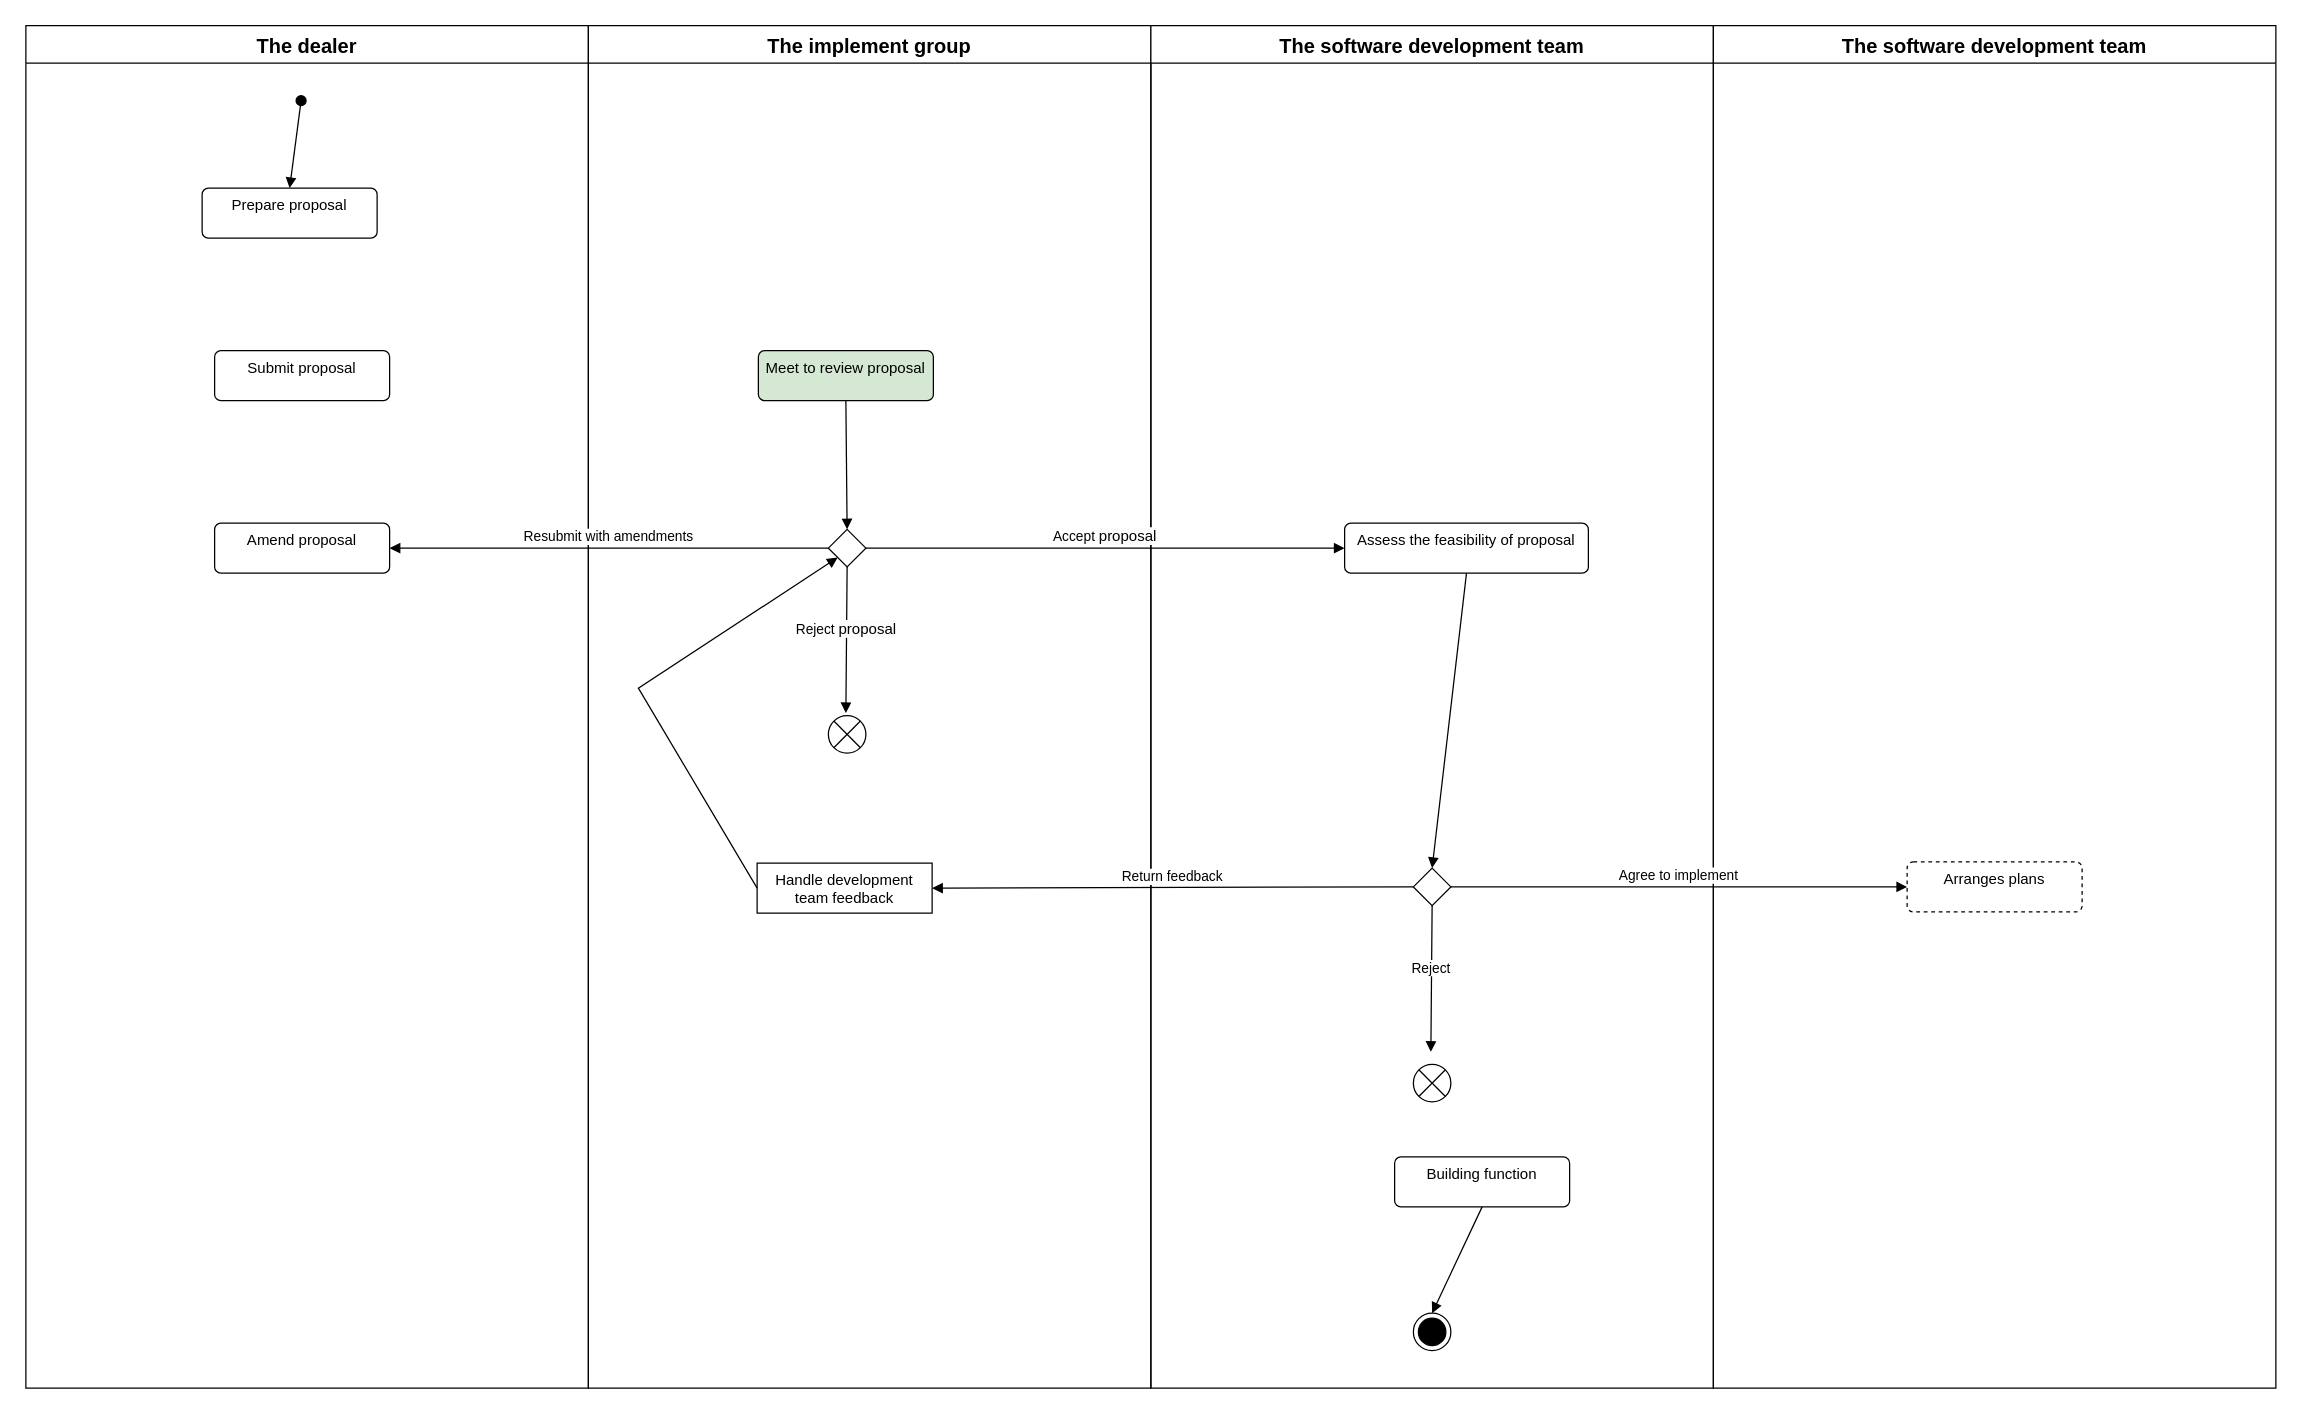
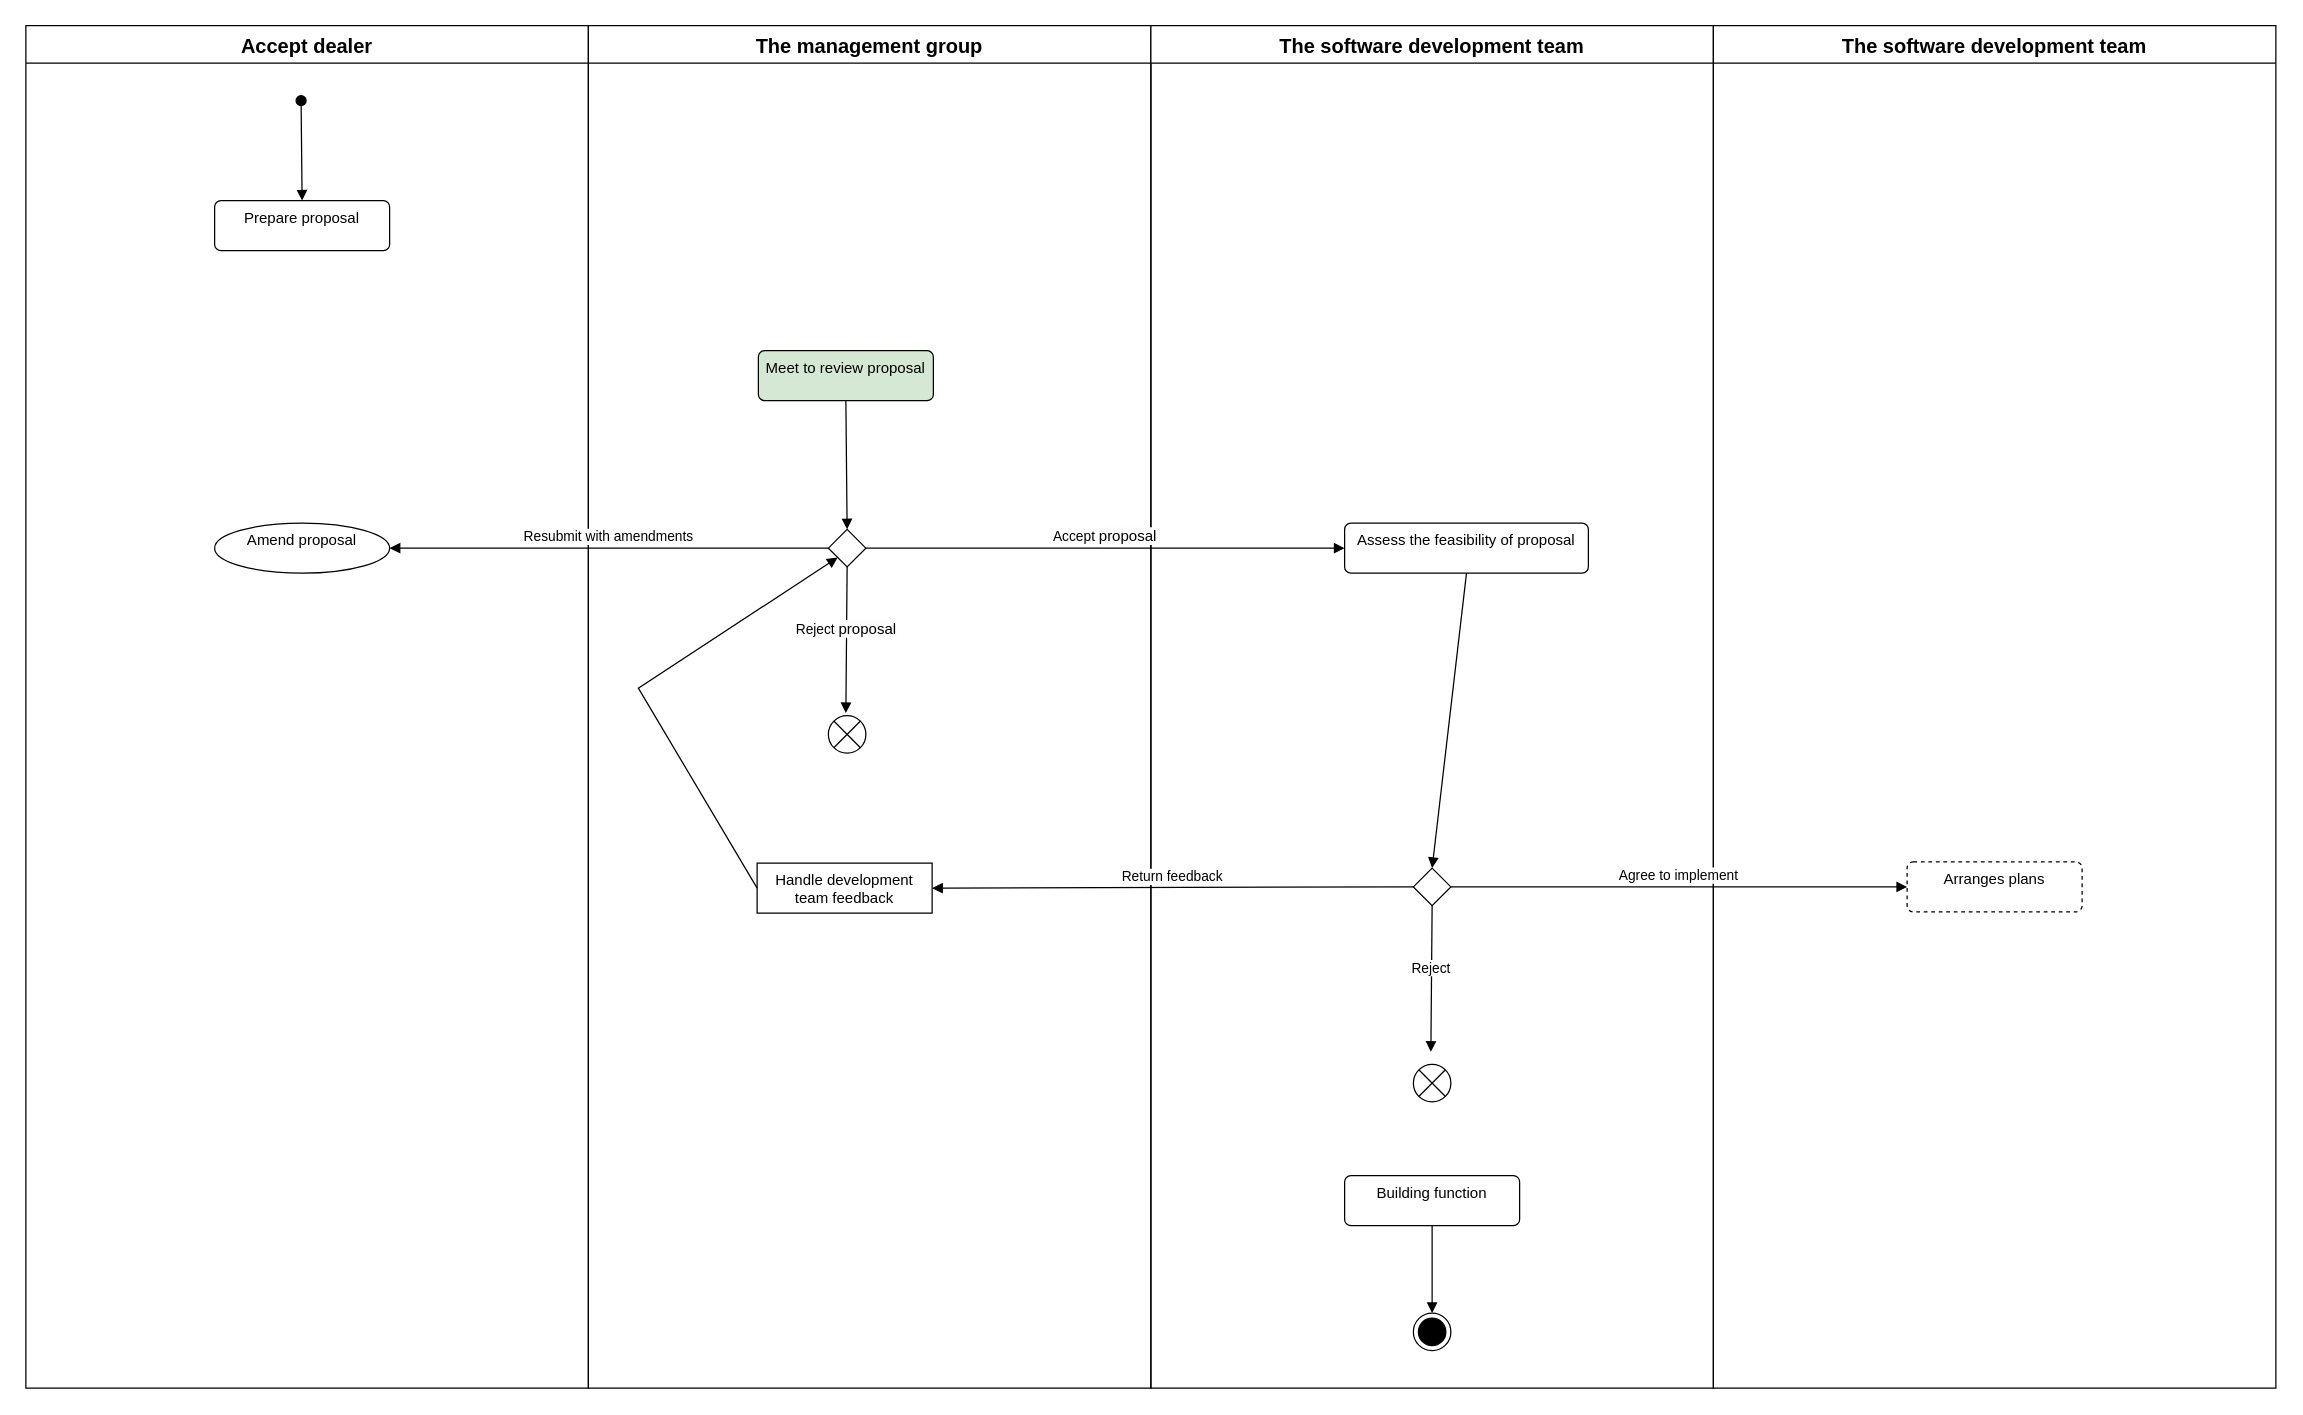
- <mxCell id="3" value="&lt;div&gt;&lt;span style=&quot;font-size: 12pt; font-family: Arial;&quot;&gt;The dealer&lt;/span&gt;&lt;/div&gt;" style="swimlane;fontStyle=1;align=center;verticalAlign=top;childLayout=stackLayout;horizontal=1;startSize=30;horizontalStack=0;resizeParent=1;resizeParentMax=0;resizeLast=0;collapsible=0;marginBottom=0;html=1;whiteSpace=wrap;movable=0;resizable=0;rotatable=0;deletable=0;editable=0;locked=1;connectable=0;" parent="1" vertex="1"><mxGeometry x="20" y="20" width="450" height="1090" as="geometry" /></mxCell>
+ <mxCell id="3" value="&lt;div&gt;&lt;span style=&quot;font-size: 12pt; font-family: Arial;&quot;&gt;Accept dealer&lt;/span&gt;&lt;/div&gt;" style="swimlane;fontStyle=1;align=center;verticalAlign=top;childLayout=stackLayout;horizontal=1;startSize=30;horizontalStack=0;resizeParent=1;resizeParentMax=0;resizeLast=0;collapsible=0;marginBottom=0;html=1;whiteSpace=wrap;movable=0;resizable=0;rotatable=0;deletable=0;editable=0;locked=1;connectable=0;" parent="1" vertex="1"><mxGeometry x="20" y="20" width="450" height="1090" as="geometry" /></mxCell>
- <mxCell id="4" value="&lt;div&gt;&lt;span style=&quot;font-size: 12pt; font-family: Arial;&quot;&gt;The implement group&lt;/span&gt;&lt;/div&gt;" style="swimlane;fontStyle=1;align=center;verticalAlign=top;childLayout=stackLayout;horizontal=1;startSize=30;horizontalStack=0;resizeParent=1;resizeParentMax=0;resizeLast=0;collapsible=0;marginBottom=0;html=1;whiteSpace=wrap;movable=0;resizable=0;rotatable=0;deletable=0;editable=0;locked=1;connectable=0;" parent="1" vertex="1"><mxGeometry x="470" y="20" width="450" height="1090" as="geometry" /></mxCell>
+ <mxCell id="4" value="&lt;div&gt;&lt;span style=&quot;font-size: 12pt; font-family: Arial;&quot;&gt;The management group&lt;/span&gt;&lt;/div&gt;" style="swimlane;fontStyle=1;align=center;verticalAlign=top;childLayout=stackLayout;horizontal=1;startSize=30;horizontalStack=0;resizeParent=1;resizeParentMax=0;resizeLast=0;collapsible=0;marginBottom=0;html=1;whiteSpace=wrap;movable=0;resizable=0;rotatable=0;deletable=0;editable=0;locked=1;connectable=0;" parent="1" vertex="1"><mxGeometry x="470" y="20" width="450" height="1090" as="geometry" /></mxCell>
- <mxCell id="2" value="Prepare proposal" style="html=1;align=center;verticalAlign=top;rounded=1;absoluteArcSize=1;arcSize=10;dashed=0;whiteSpace=wrap;" parent="1" vertex="1"><mxGeometry x="161" y="150" width="140" height="40" as="geometry" /></mxCell>
+ <mxCell id="2" value="Prepare proposal" style="html=1;align=center;verticalAlign=top;rounded=1;absoluteArcSize=1;arcSize=10;dashed=0;whiteSpace=wrap;" parent="1" vertex="1"><mxGeometry x="171" y="160" width="140" height="40" as="geometry" /></mxCell>
- <mxCell id="9" value="Submit proposal" style="html=1;align=center;verticalAlign=top;rounded=1;absoluteArcSize=1;arcSize=10;dashed=0;whiteSpace=wrap;" parent="1" vertex="1"><mxGeometry x="171" y="280" width="140" height="40" as="geometry" /></mxCell>
- <mxCell id="23" value="Amend proposal" style="html=1;align=center;verticalAlign=top;rounded=1;absoluteArcSize=1;arcSize=10;dashed=0;whiteSpace=wrap;" vertex="1" parent="1"><mxGeometry x="171" y="418" width="140" height="40" as="geometry" /></mxCell>
+ <mxCell id="23" value="Amend proposal" style="ellipse;html=1;align=center;verticalAlign=top;absoluteArcSize=1;arcSize=10;dashed=0;whiteSpace=wrap;" vertex="1" parent="1"><mxGeometry x="171" y="418" width="140" height="40" as="geometry" /></mxCell>
- <mxCell id="27" value="Building function" style="html=1;align=center;verticalAlign=top;rounded=1;absoluteArcSize=1;arcSize=10;dashed=0;whiteSpace=wrap;" vertex="1" parent="1"><mxGeometry x="1115" y="925" width="140" height="40" as="geometry" /></mxCell>
+ <mxCell id="27" value="Building function" style="html=1;align=center;verticalAlign=top;rounded=1;absoluteArcSize=1;arcSize=10;dashed=0;whiteSpace=wrap;" vertex="1" parent="1"><mxGeometry x="1075" y="940" width="140" height="40" as="geometry" /></mxCell>
